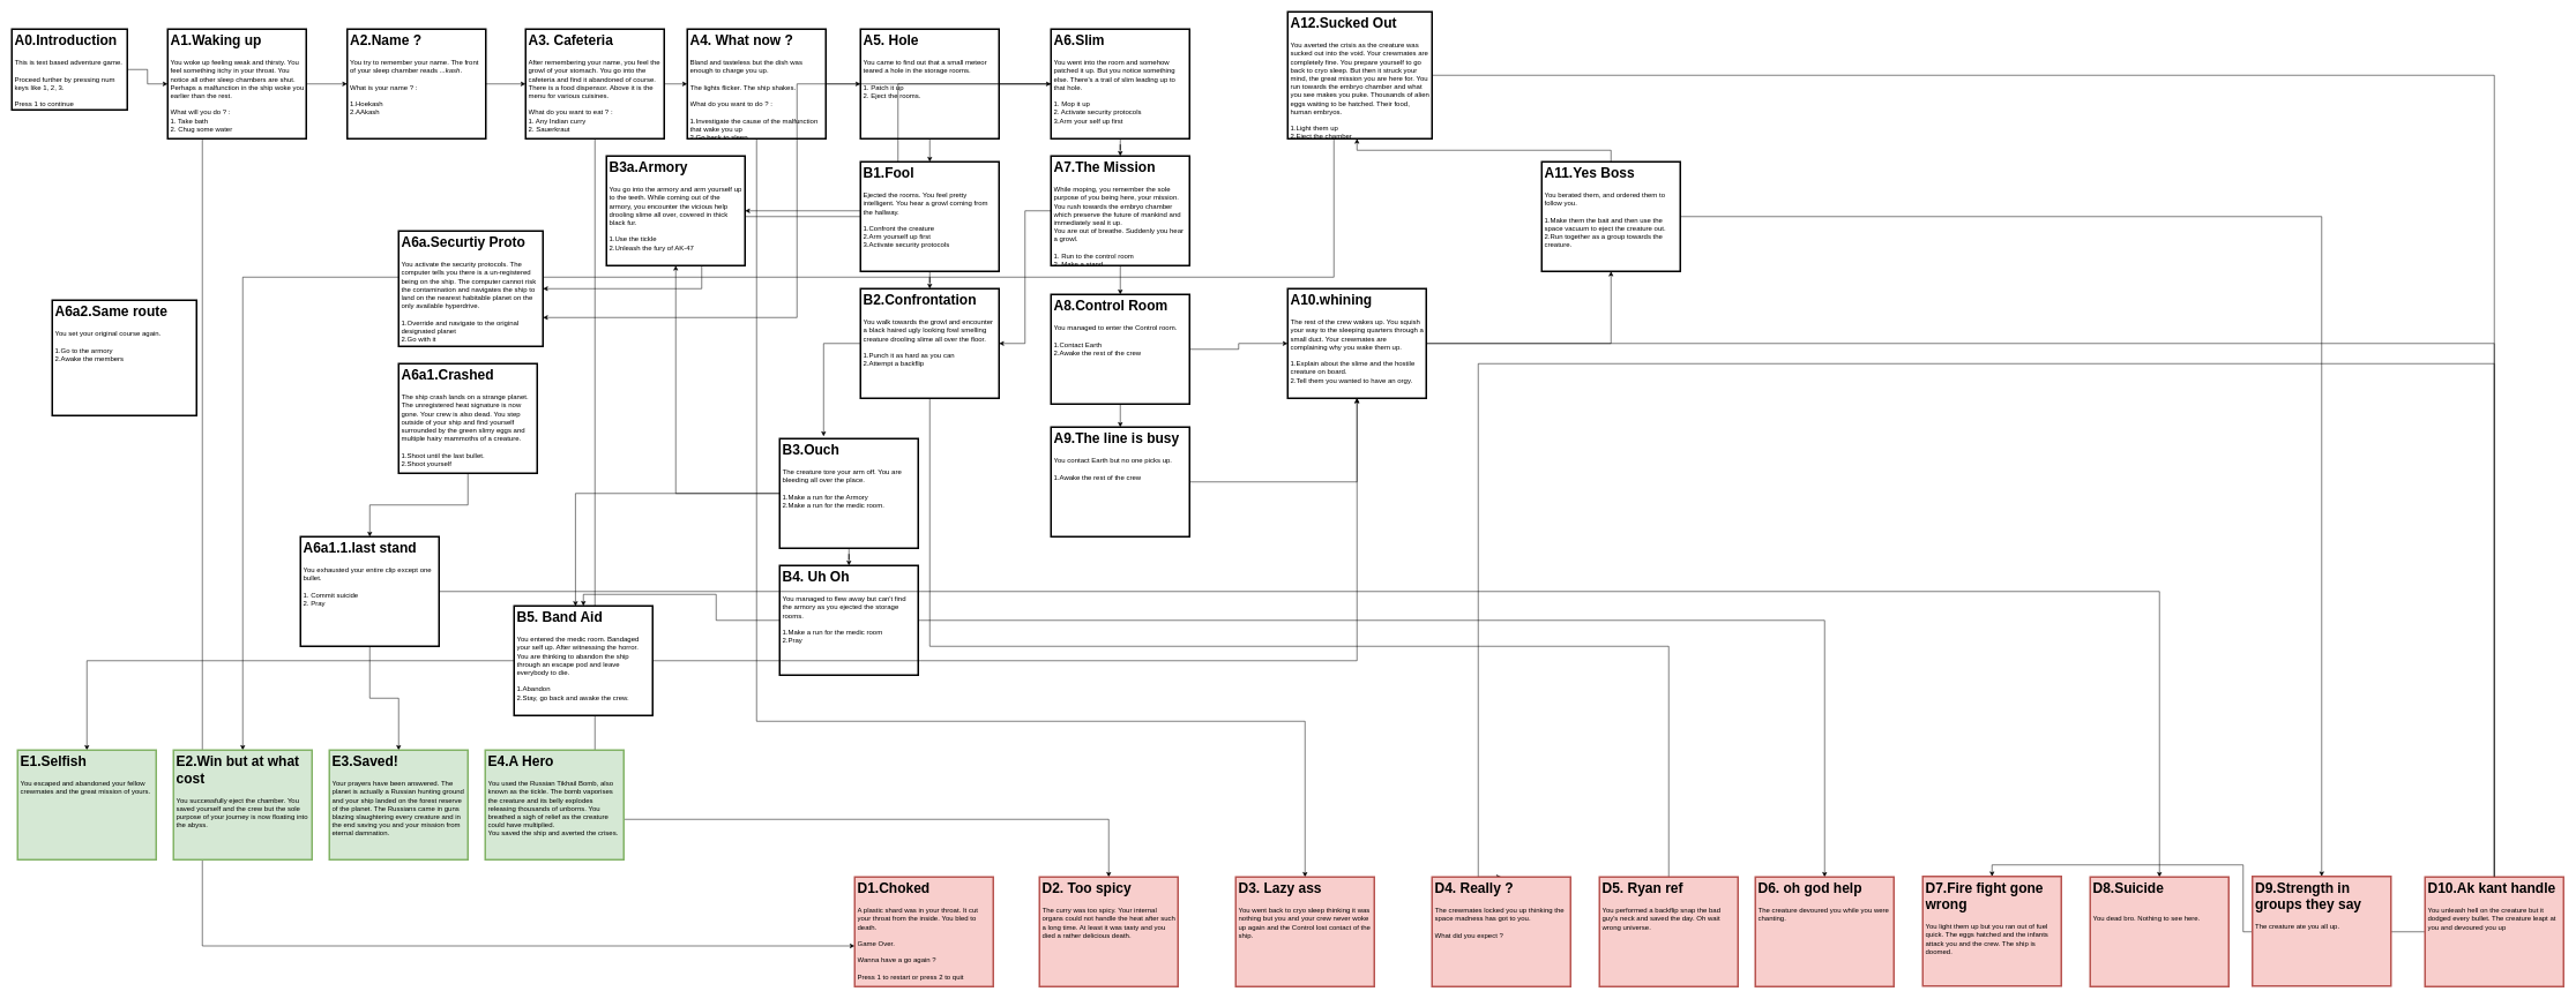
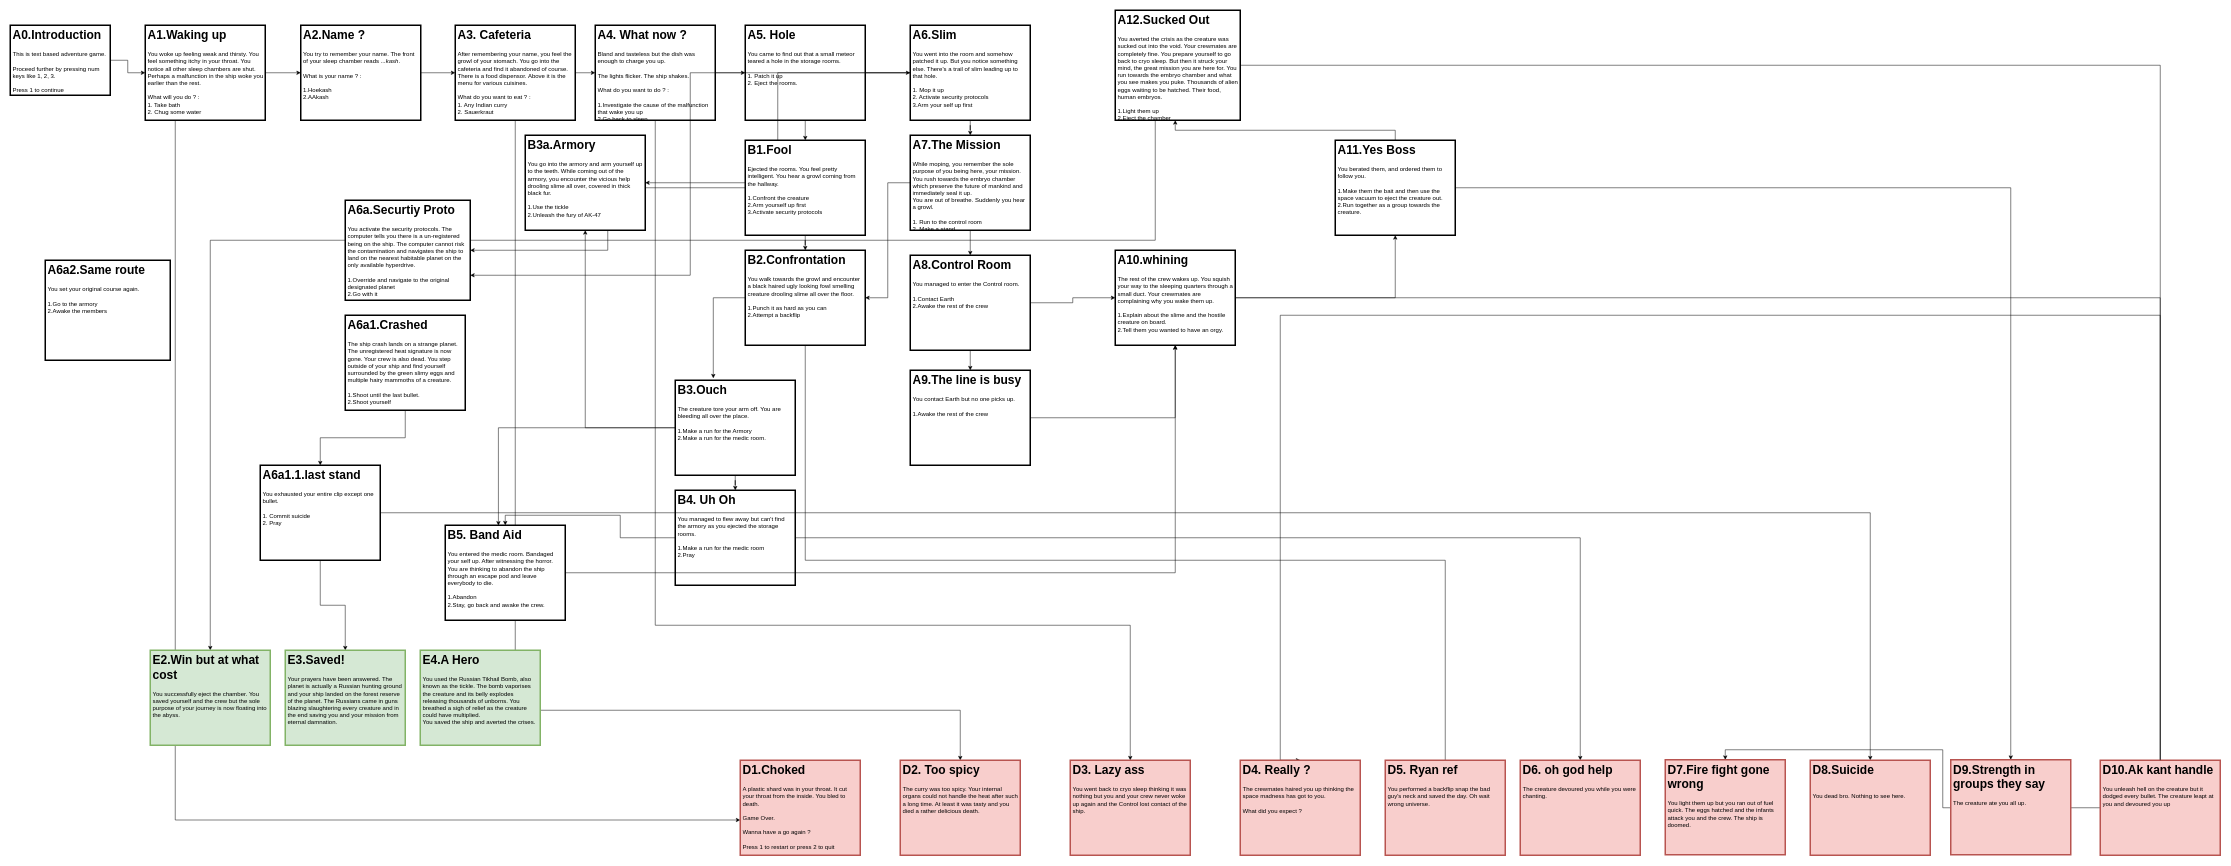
- <mxCell id="53" style="edgeStyle=orthogonalEdgeStyle;rounded=0;orthogonalLoop=1;jettySize=auto;html=1;" edge="1" parent="1" source="54" target="55"><mxGeometry relative="1" as="geometry" /></mxCell>
- <mxCell id="55" value="&lt;h1&gt;E1.Selfish&lt;/h1&gt;&lt;div&gt;You escaped and abandoned your fellow crewmates and the great mission of yours.&lt;/div&gt;" style="text;html=1;spacing=5;spacingTop=-20;whiteSpace=wrap;overflow=hidden;rounded=0;strokeWidth=3;fillColor=#d5e8d4;strokeColor=#82b366;" vertex="1" parent="1"><mxGeometry x="30" y="1300" width="240" height="190" as="geometry" /></mxCell>
- <mxCell id="39" value="&lt;h1&gt;D4. Really ?&lt;/h1&gt;&lt;div&gt;The crewmates locked you up thinking the space madness has got to you.&amp;nbsp;&lt;/div&gt;&lt;div&gt;&lt;br&gt;&lt;/div&gt;&lt;div&gt;What did you expect ?&lt;br&gt;&lt;/div&gt;" style="text;html=1;spacing=5;spacingTop=-20;whiteSpace=wrap;overflow=hidden;rounded=0;strokeWidth=3;fillColor=#f8cecc;strokeColor=#b85450;" vertex="1" parent="1"><mxGeometry x="2480" y="1520" width="240" height="190" as="geometry" /></mxCell>
+ <mxCell id="39" value="&lt;h1&gt;D4. Really ?&lt;/h1&gt;&lt;div&gt;The crewmates haired you up thinking the space madness has got to you.&amp;nbsp;&lt;/div&gt;&lt;div&gt;&lt;br&gt;&lt;/div&gt;&lt;div&gt;What did you expect ?&lt;br&gt;&lt;/div&gt;" style="text;html=1;spacing=5;spacingTop=-20;whiteSpace=wrap;overflow=hidden;rounded=0;strokeWidth=3;fillColor=#f8cecc;strokeColor=#b85450;" vertex="1" parent="1"><mxGeometry x="2480" y="1520" width="240" height="190" as="geometry" /></mxCell>
